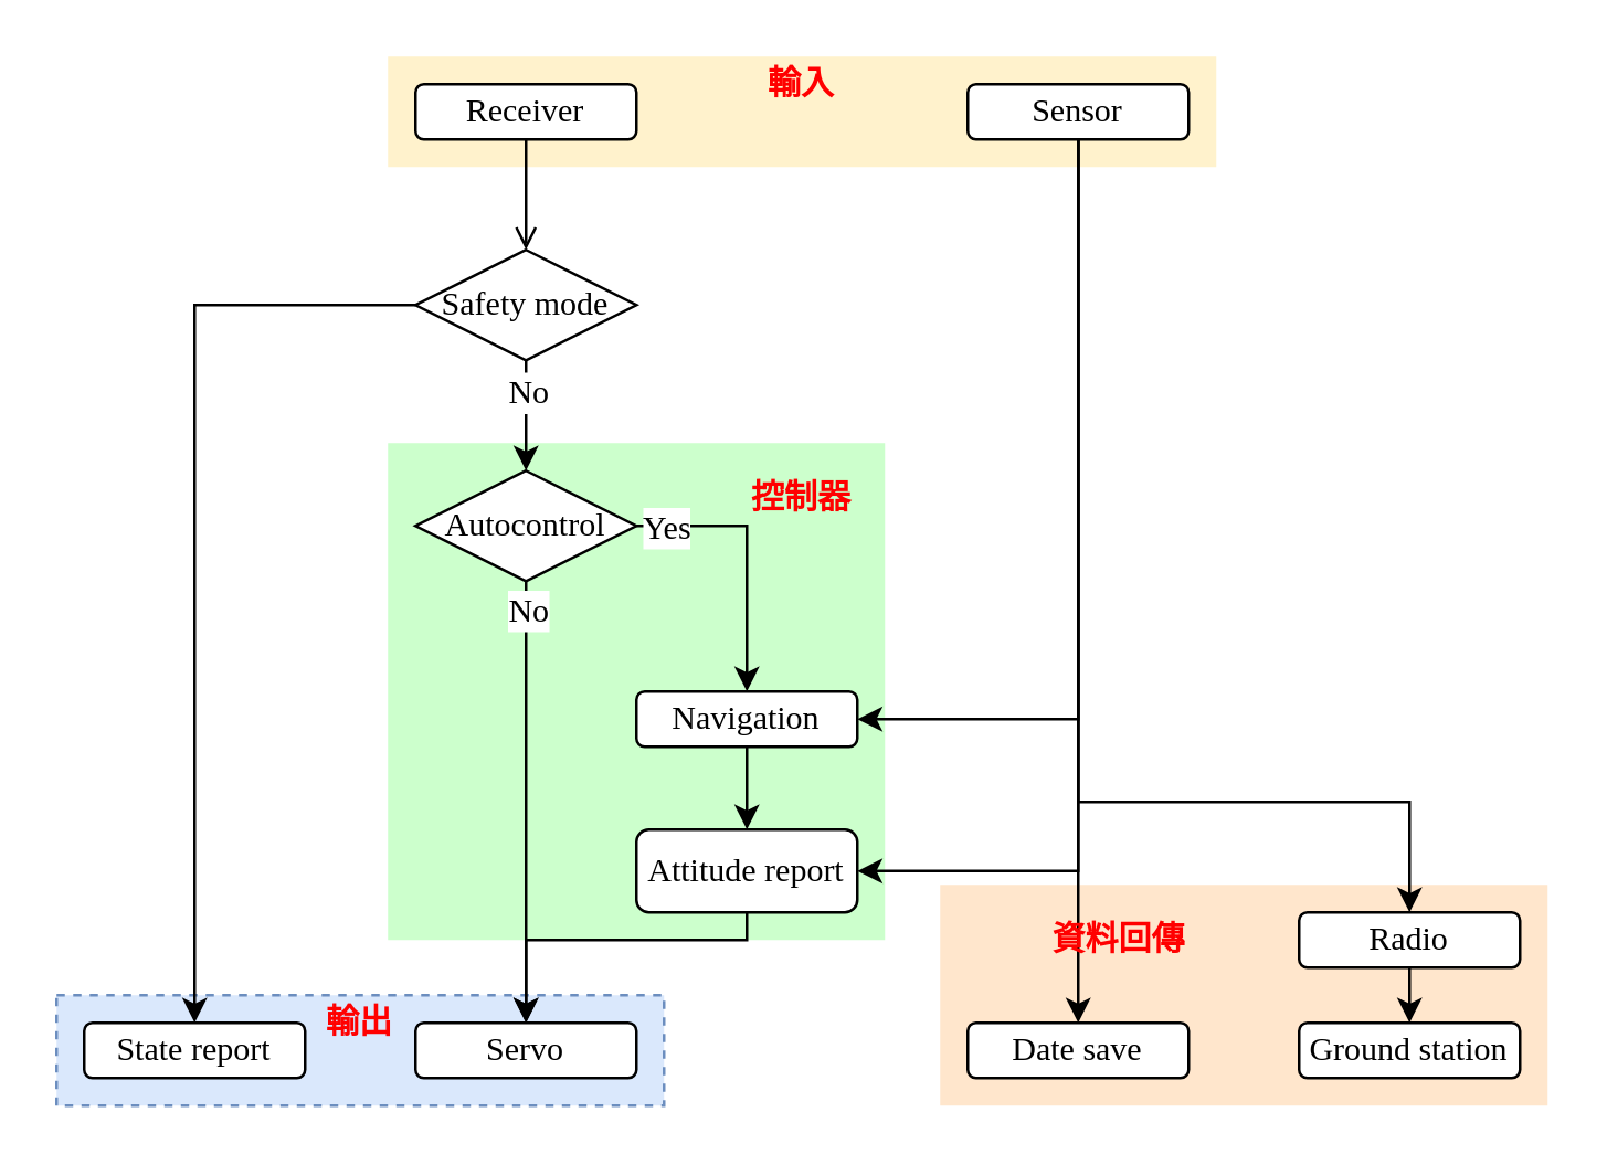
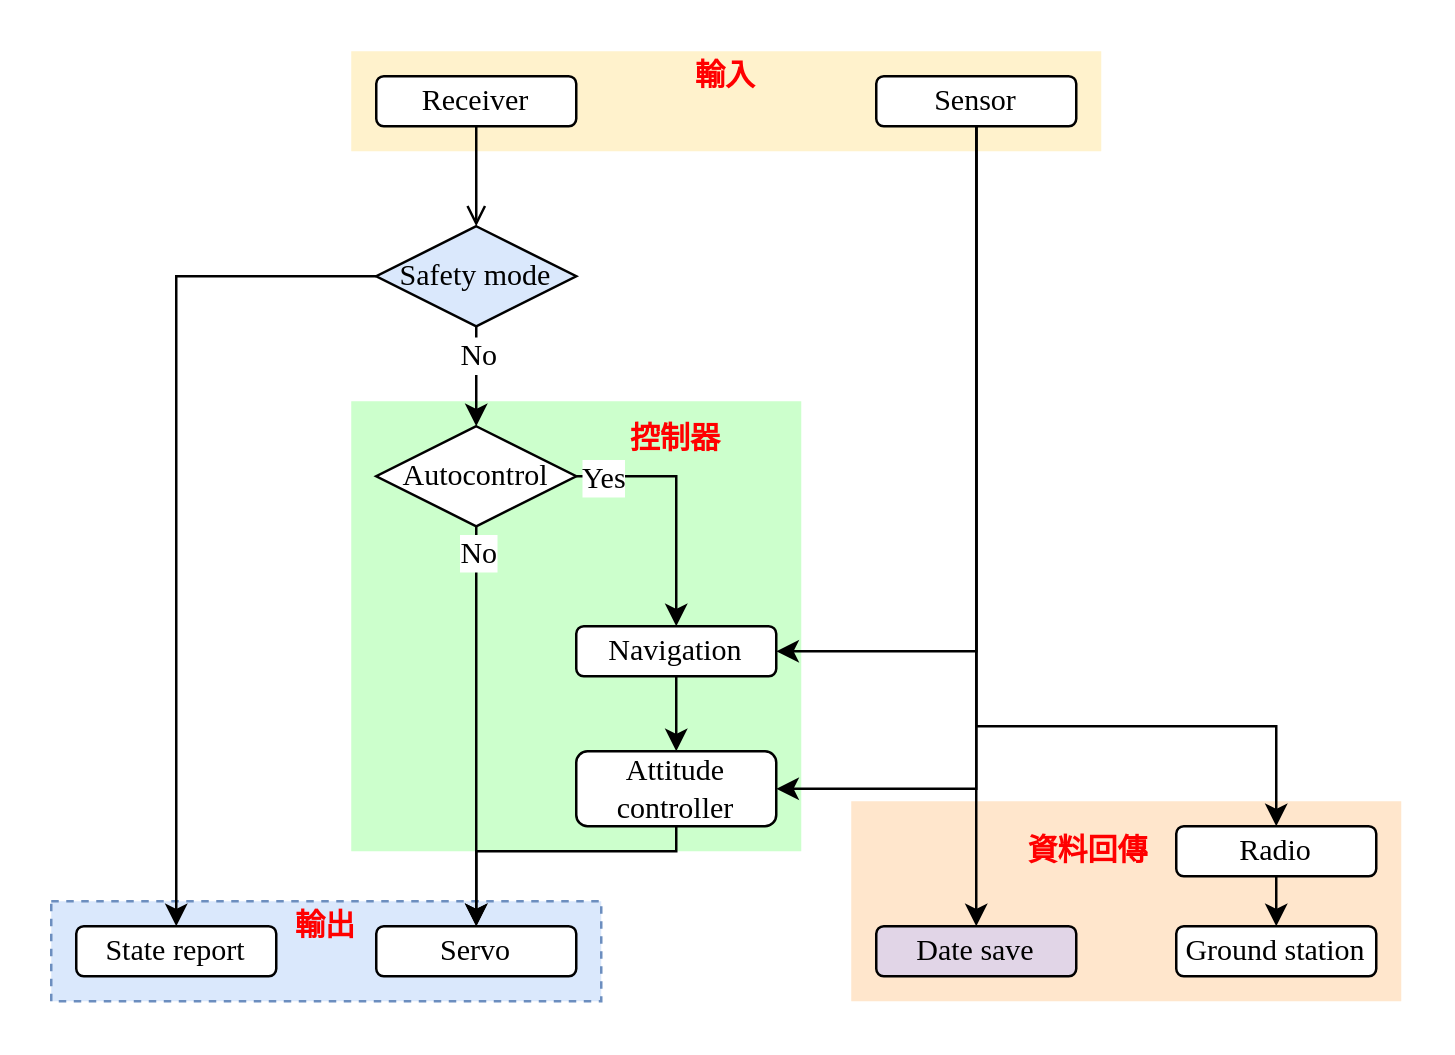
- <mxCell id="29" value="Safety mode" style="rhombus;whiteSpace=wrap;html=1;rounded=0;sketch=0;fontFamily=Times New Roman;fontSize=12;strokeColor=#000000;" parent="1" vertex="1"><mxGeometry x="150" y="90" width="80" height="40" as="geometry" /></mxCell>
+ <mxCell id="29" value="Safety mode" style="rhombus;whiteSpace=wrap;html=1;rounded=0;sketch=0;fontFamily=Times New Roman;fontSize=12;strokeColor=#000000;fillColor=#dae8fc;" parent="1" vertex="1"><mxGeometry x="150" y="90" width="80" height="40" as="geometry" /></mxCell>
- <mxCell id="32" value="控制器" style="text;html=1;strokeColor=none;fillColor=none;align=center;verticalAlign=middle;whiteSpace=wrap;rounded=0;dashed=1;labelBackgroundColor=none;sketch=0;fontFamily=Times New Roman;fontSize=12;fontColor=#FF0000;fontStyle=1" parent="1" vertex="1"><mxGeometry x="270" y="170" width="40" height="20" as="geometry" /></mxCell>
+ <mxCell id="32" value="控制器" style="text;html=1;strokeColor=none;fillColor=none;align=center;verticalAlign=middle;whiteSpace=wrap;rounded=0;dashed=1;labelBackgroundColor=none;sketch=0;fontFamily=Times New Roman;fontSize=12;fontColor=#FF0000;fontStyle=1" parent="1" vertex="1"><mxGeometry x="250" y="165" width="40" height="20" as="geometry" /></mxCell>
- <mxCell id="12" value="Attitude report" style="rounded=1;whiteSpace=wrap;html=1;sketch=0;fontFamily=Times New Roman;fontSize=12;strokeColor=#000000;" parent="1" vertex="1"><mxGeometry x="230" y="300" width="80" height="30" as="geometry" /></mxCell>
+ <mxCell id="12" value="Attitude controller" style="rounded=1;whiteSpace=wrap;html=1;sketch=0;fontFamily=Times New Roman;fontSize=12;strokeColor=#000000;" parent="1" vertex="1"><mxGeometry x="230" y="300" width="80" height="30" as="geometry" /></mxCell>
- <mxCell id="33" value="資料回傳" style="text;html=1;strokeColor=none;fillColor=none;align=center;verticalAlign=middle;whiteSpace=wrap;rounded=0;dashed=1;labelBackgroundColor=none;sketch=0;fontFamily=Times New Roman;fontSize=12;fontColor=#FF0000;fontStyle=1" parent="1" vertex="1"><mxGeometry x="380" y="330" width="50" height="20" as="geometry" /></mxCell>
+ <mxCell id="33" value="資料回傳" style="text;html=1;strokeColor=none;fillColor=none;align=center;verticalAlign=middle;whiteSpace=wrap;rounded=0;dashed=1;labelBackgroundColor=none;sketch=0;fontFamily=Times New Roman;fontSize=12;fontColor=#FF0000;fontStyle=1" parent="1" vertex="1"><mxGeometry x="410" y="330" width="50" height="20" as="geometry" /></mxCell>
- <mxCell id="15" value="Date save" style="rounded=1;whiteSpace=wrap;html=1;sketch=0;fontFamily=Times New Roman;fontSize=12;strokeColor=#000000;" parent="1" vertex="1"><mxGeometry x="350" y="370" width="80" height="20" as="geometry" /></mxCell>
+ <mxCell id="15" value="Date save" style="rounded=1;whiteSpace=wrap;html=1;sketch=0;fontFamily=Times New Roman;fontSize=12;strokeColor=#000000;fillColor=#e1d5e7;" parent="1" vertex="1"><mxGeometry x="350" y="370" width="80" height="20" as="geometry" /></mxCell>
